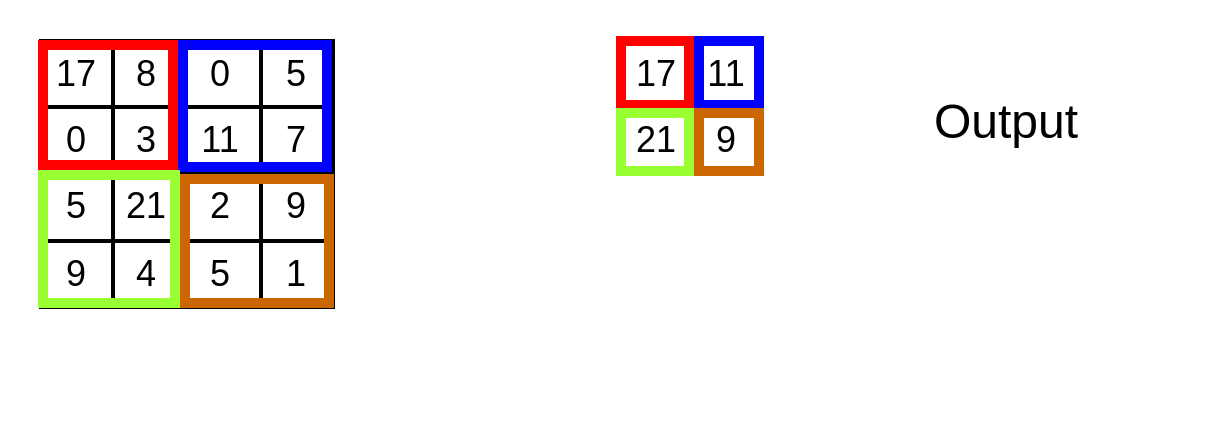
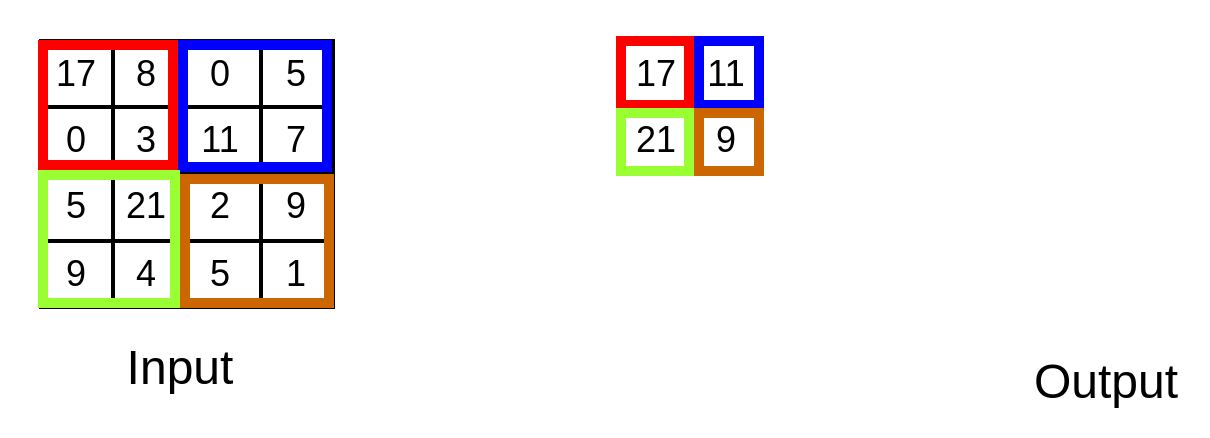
- <mxCell id="24" value="&lt;font style=&quot;font-size: 24px;&quot;&gt;Output&lt;/font&gt;" style="text;html=1;strokeColor=none;fillColor=none;align=center;verticalAlign=middle;whiteSpace=wrap;rounded=0;fontSize=48;" vertex="1" parent="1"><mxGeometry x="473" y="37" width="60" height="30" as="geometry" /></mxCell>
+ <mxCell id="24" value="&lt;font style=&quot;font-size: 24px;&quot;&gt;Output&lt;/font&gt;" style="text;html=1;strokeColor=none;fillColor=none;align=center;verticalAlign=middle;whiteSpace=wrap;rounded=0;fontSize=48;" vertex="1" parent="1"><mxGeometry x="523" y="167" width="60" height="30" as="geometry" /></mxCell>
+ <mxCell id="23" value="&lt;font style=&quot;font-size: 24px;&quot;&gt;Input&lt;/font&gt;" style="text;html=1;strokeColor=none;fillColor=none;align=center;verticalAlign=middle;whiteSpace=wrap;rounded=0;fontSize=48;" vertex="1" parent="1"><mxGeometry x="60" y="160" width="60" height="30" as="geometry" /></mxCell>
